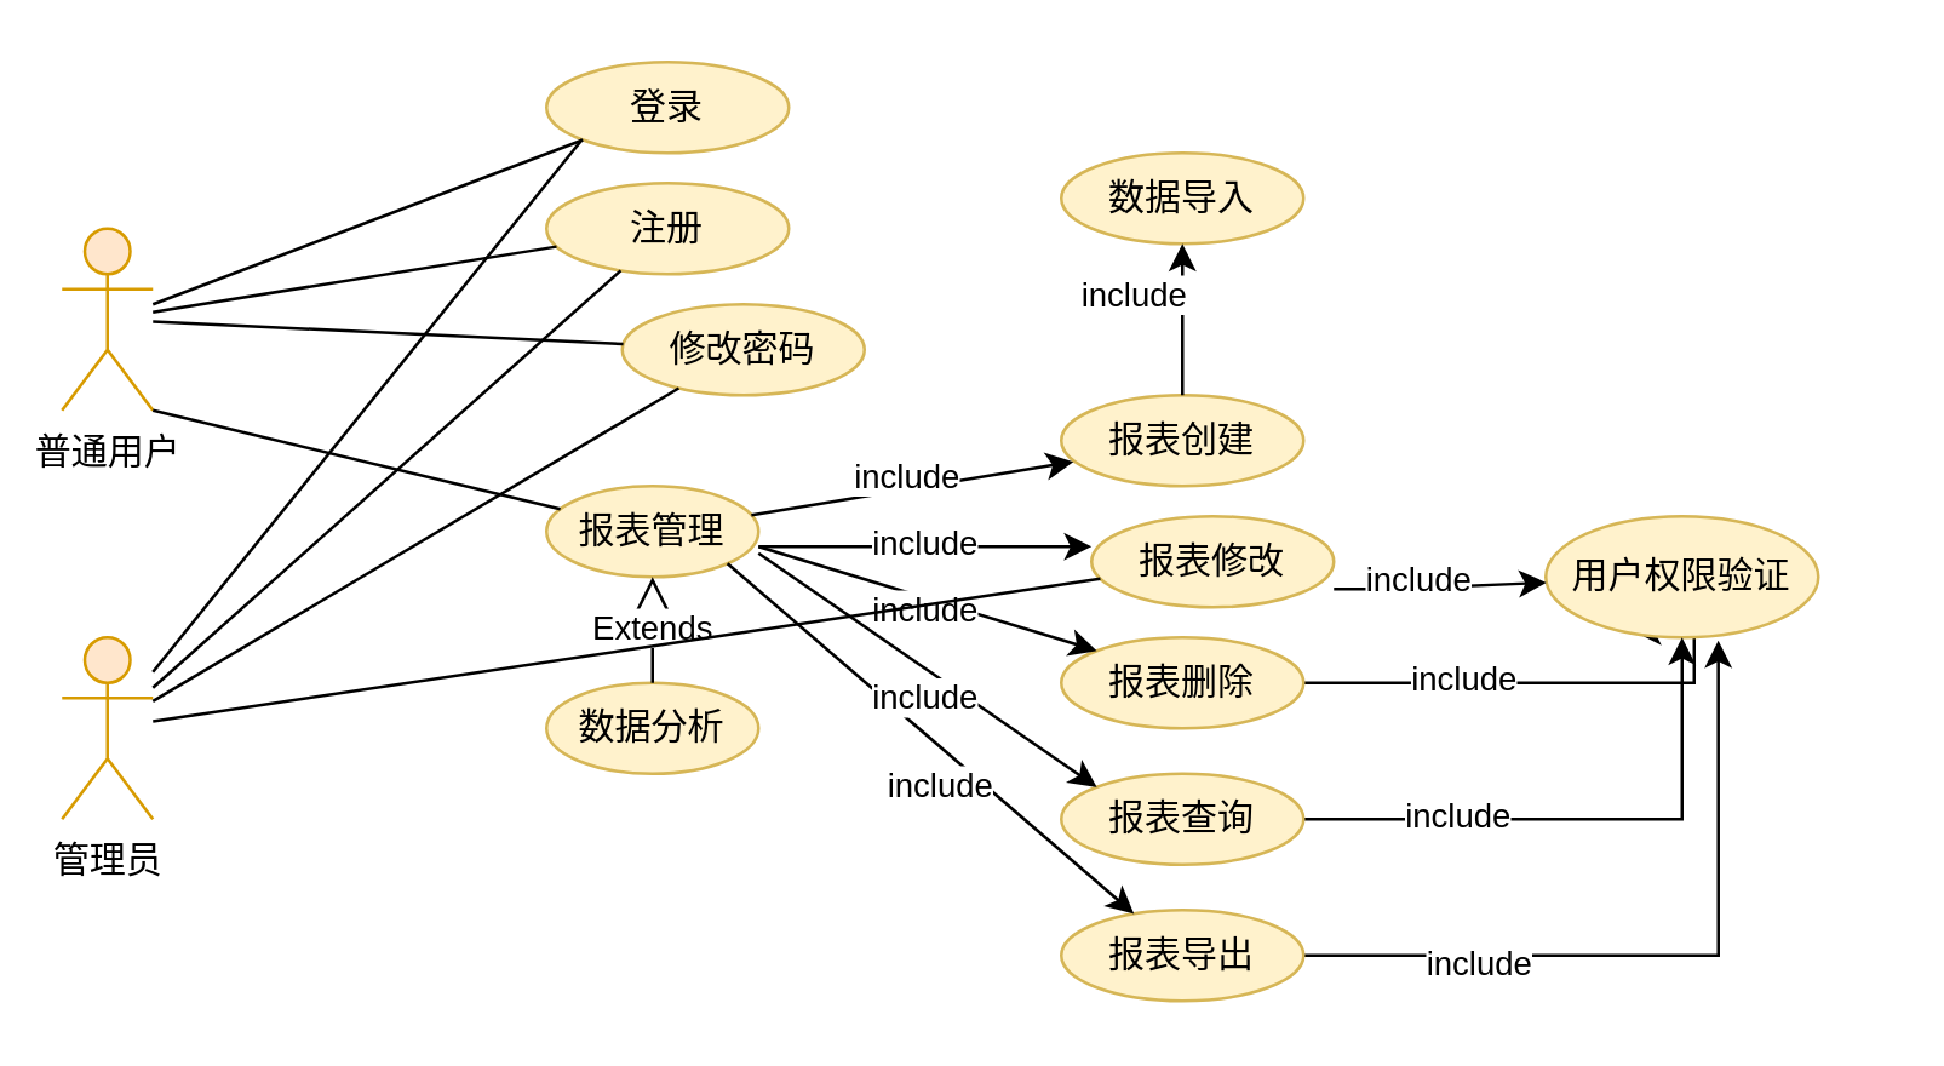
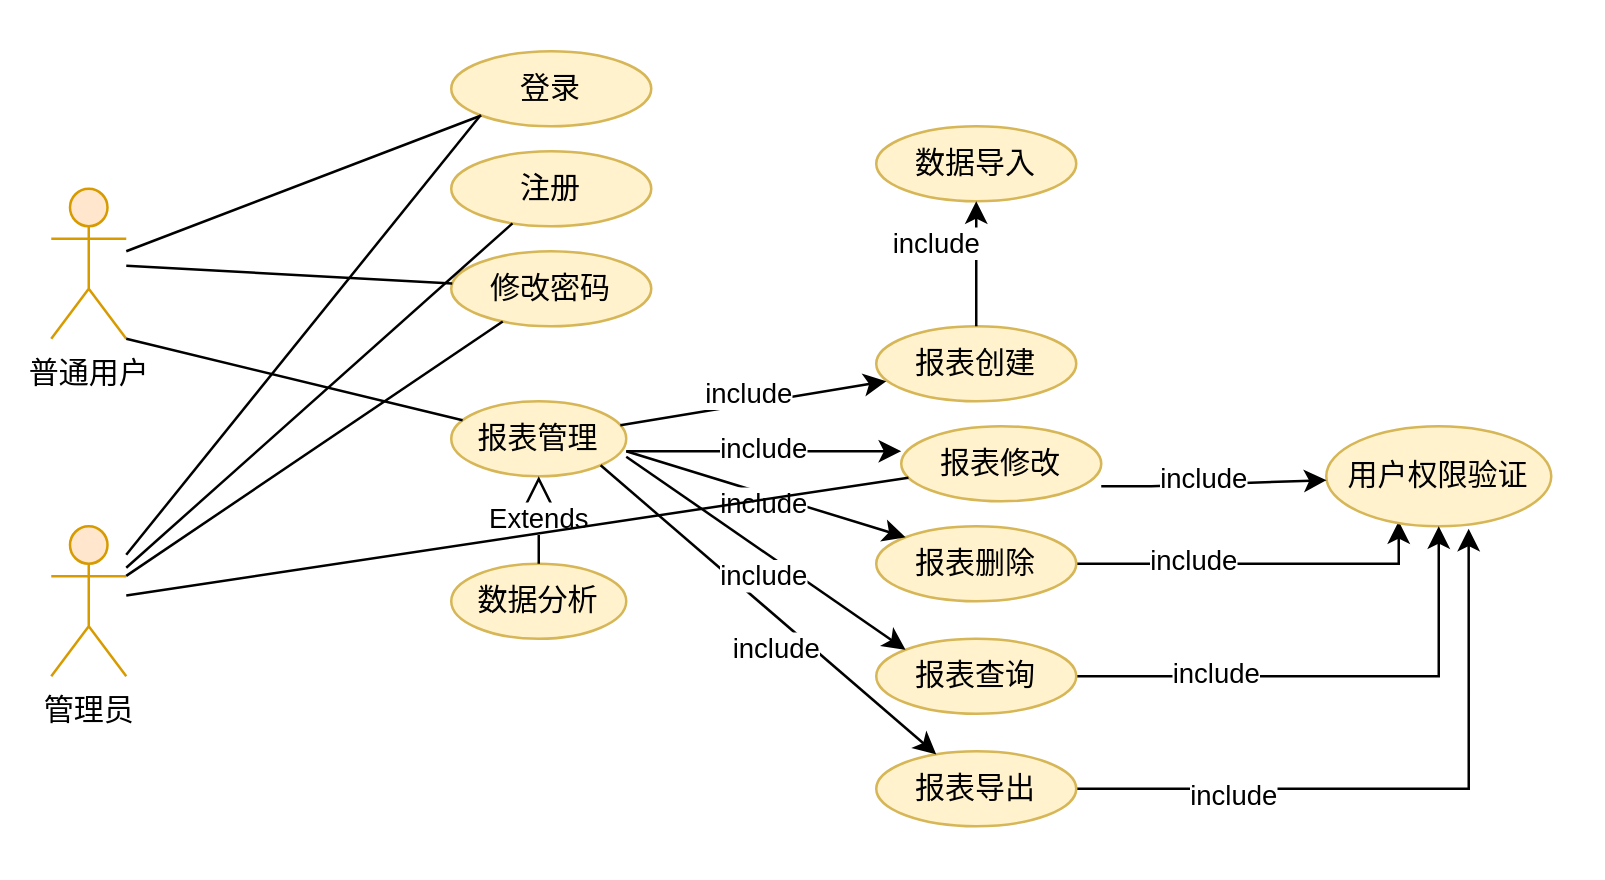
- <mxCell id="39" value="" style="endArrow=none;html=1;rounded=0;" parent="1" source="3" target="5" edge="1"><mxGeometry width="50" height="50" relative="1" as="geometry"><mxPoint x="100" y="150" as="sourcePoint" /><mxPoint x="150" y="100" as="targetPoint" /><Array as="points" /></mxGeometry></mxCell>
- <mxCell id="6" value="修改密码" style="ellipse;whiteSpace=wrap;html=1;fillColor=#fff2cc;strokeColor=#d6b656;" parent="1" vertex="1"><mxGeometry x="205" y="100" width="80" height="30" as="geometry" /></mxCell>
+ <mxCell id="6" value="修改密码" style="ellipse;whiteSpace=wrap;html=1;fillColor=#fff2cc;strokeColor=#d6b656;" parent="1" vertex="1"><mxGeometry x="180" y="100" width="80" height="30" as="geometry" /></mxCell>
- <mxCell id="29" value="用户权限验证" style="ellipse;whiteSpace=wrap;html=1;fillColor=#fff2cc;strokeColor=#d6b656;" parent="1" vertex="1"><mxGeometry x="510" y="170" width="90" height="40" as="geometry" /></mxCell>
+ <mxCell id="29" value="用户权限验证" style="ellipse;whiteSpace=wrap;html=1;fillColor=#fff2cc;strokeColor=#d6b656;" parent="1" vertex="1"><mxGeometry x="530" y="170" width="90" height="40" as="geometry" /></mxCell>
